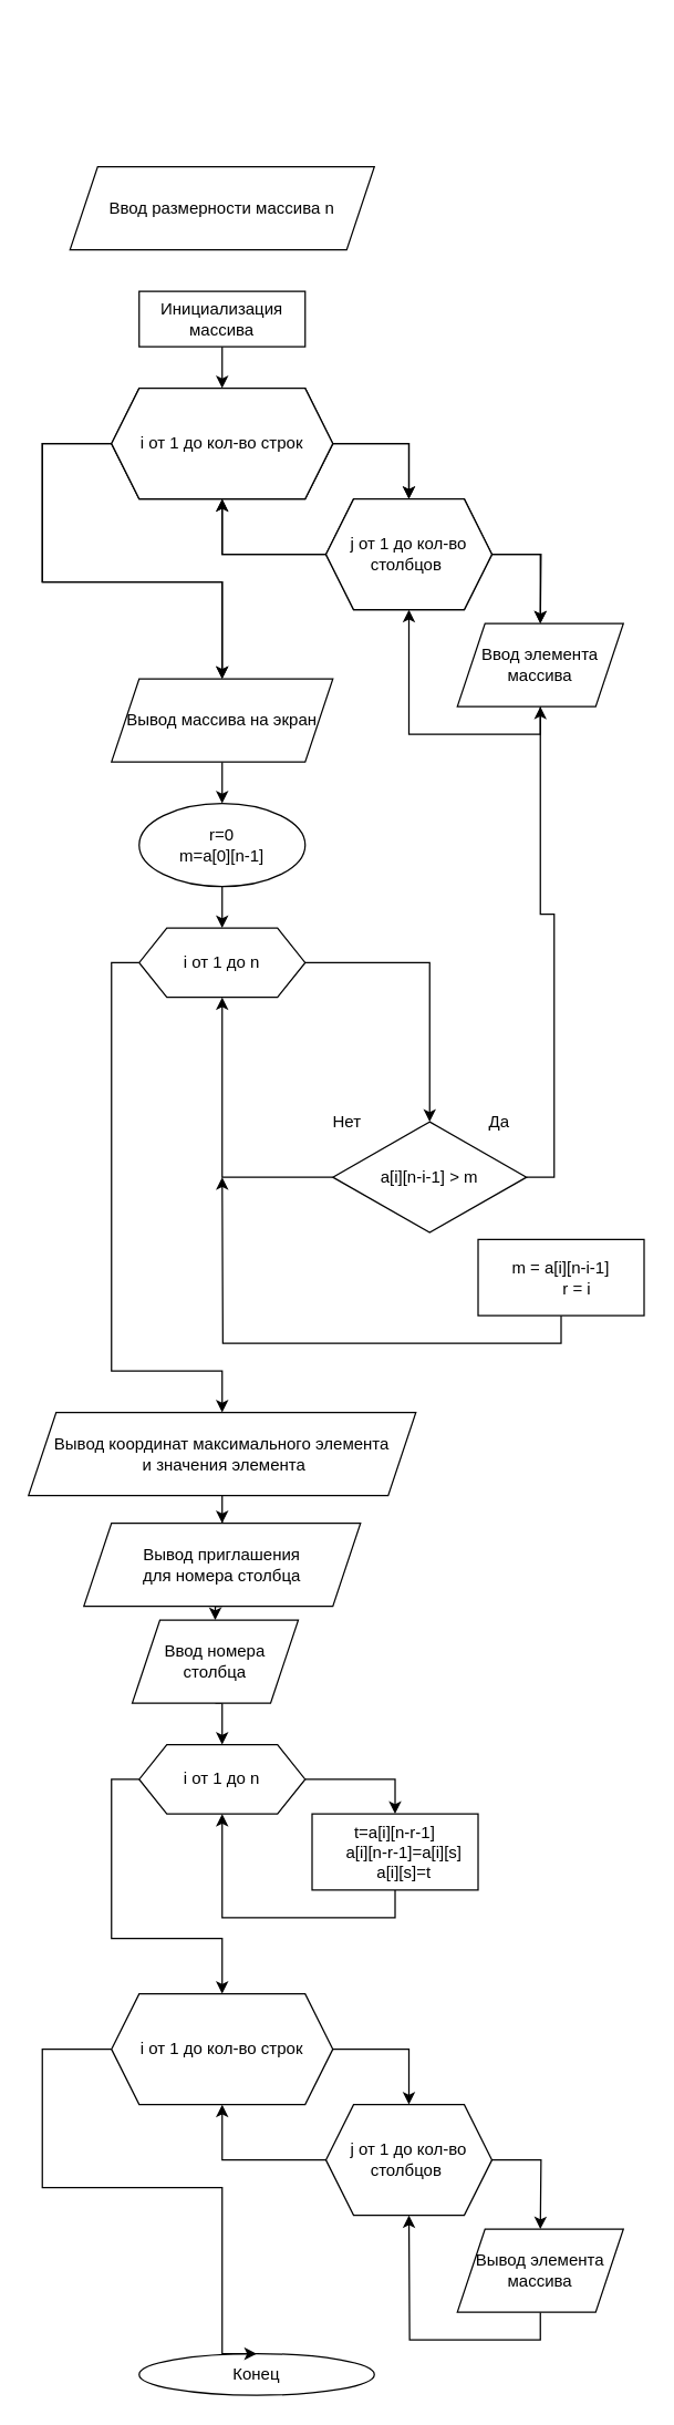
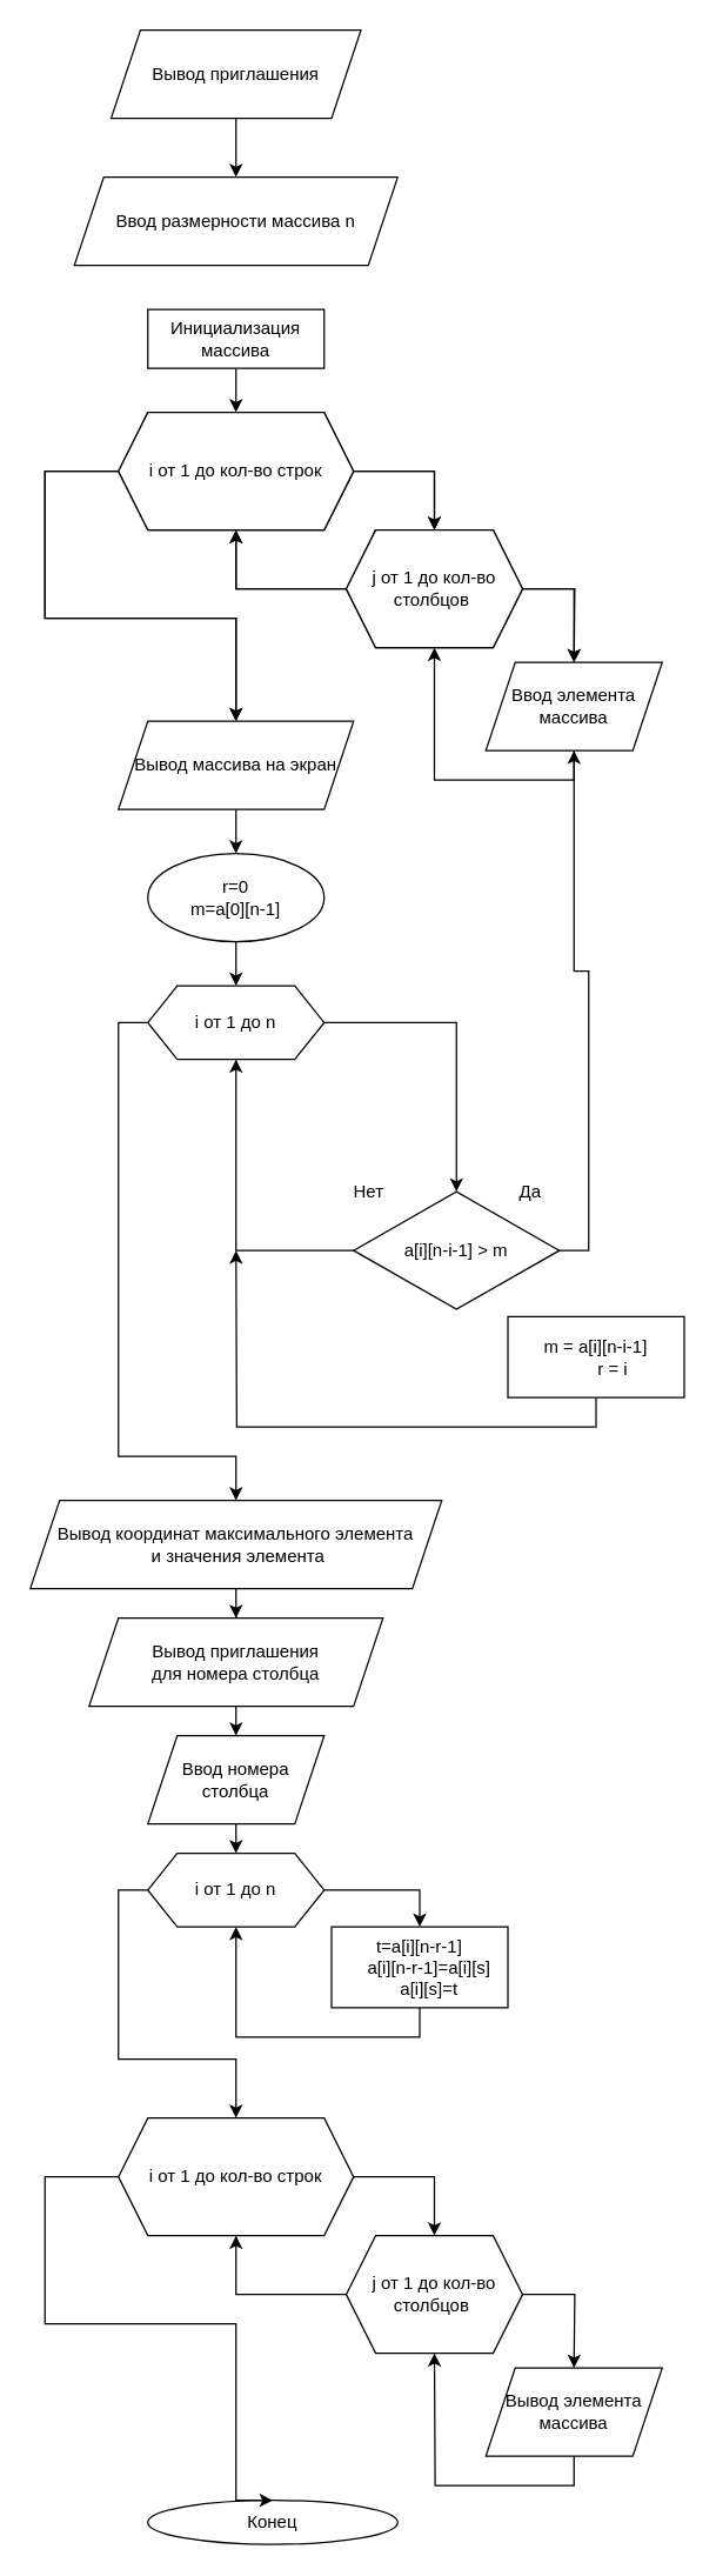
+ <mxCell id="3" value="Вывод приглашения" style="shape=parallelogram;perimeter=parallelogramPerimeter;whiteSpace=wrap;html=1;fixedSize=1;" parent="1" vertex="1"><mxGeometry x="75" y="20" width="170" height="60" as="geometry" /></mxCell>
+ <mxCell id="2" style="edgeStyle=orthogonalEdgeStyle;rounded=0;orthogonalLoop=1;jettySize=auto;html=1;exitX=0.5;exitY=1;exitDx=0;exitDy=0;entryX=0.5;entryY=0;entryDx=0;entryDy=0;" parent="1" source="3" target="4" edge="1"><mxGeometry relative="1" as="geometry" /></mxCell>
- <mxCell id="35" value="Ввод номера столбца" style="shape=parallelogram;perimeter=parallelogramPerimeter;whiteSpace=wrap;html=1;fixedSize=1;" parent="1" vertex="1"><mxGeometry x="95" y="1170" width="120" height="60" as="geometry" /></mxCell>
+ <mxCell id="35" value="Ввод номера столбца" style="shape=parallelogram;perimeter=parallelogramPerimeter;whiteSpace=wrap;html=1;fixedSize=1;" parent="1" vertex="1"><mxGeometry x="100" y="1180" width="120" height="60" as="geometry" /></mxCell>
